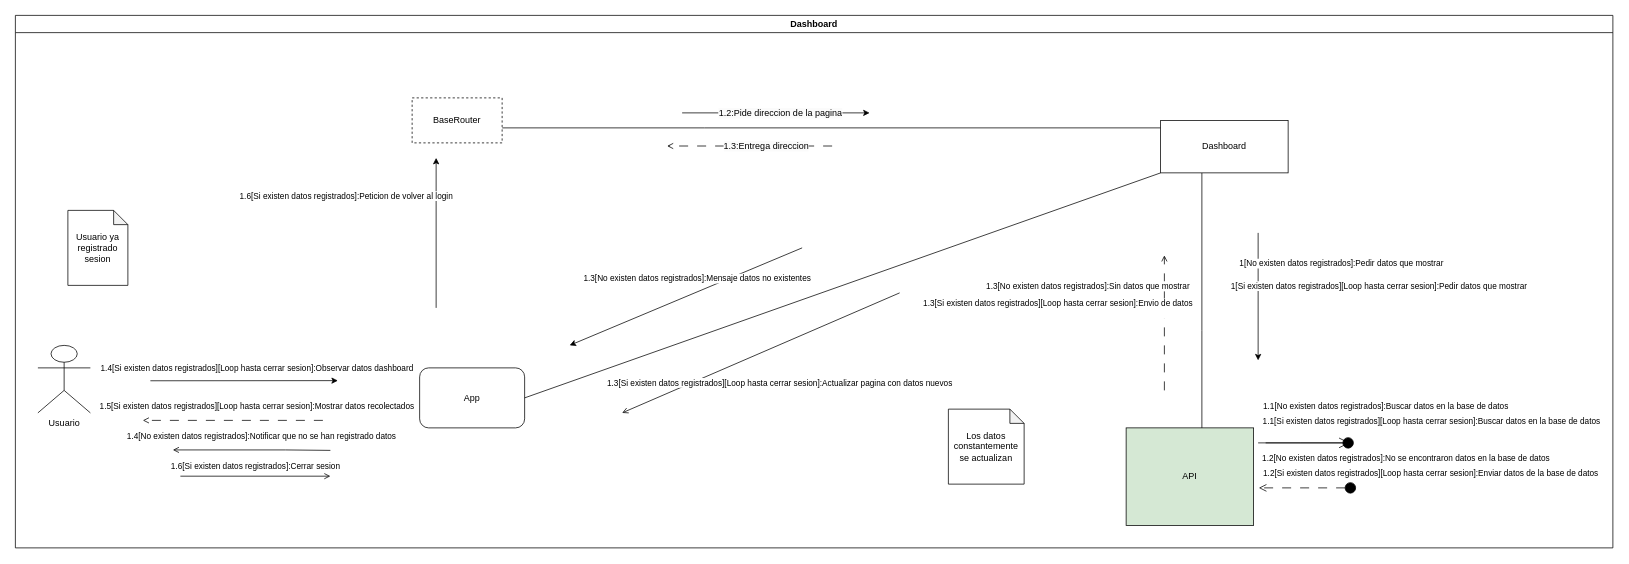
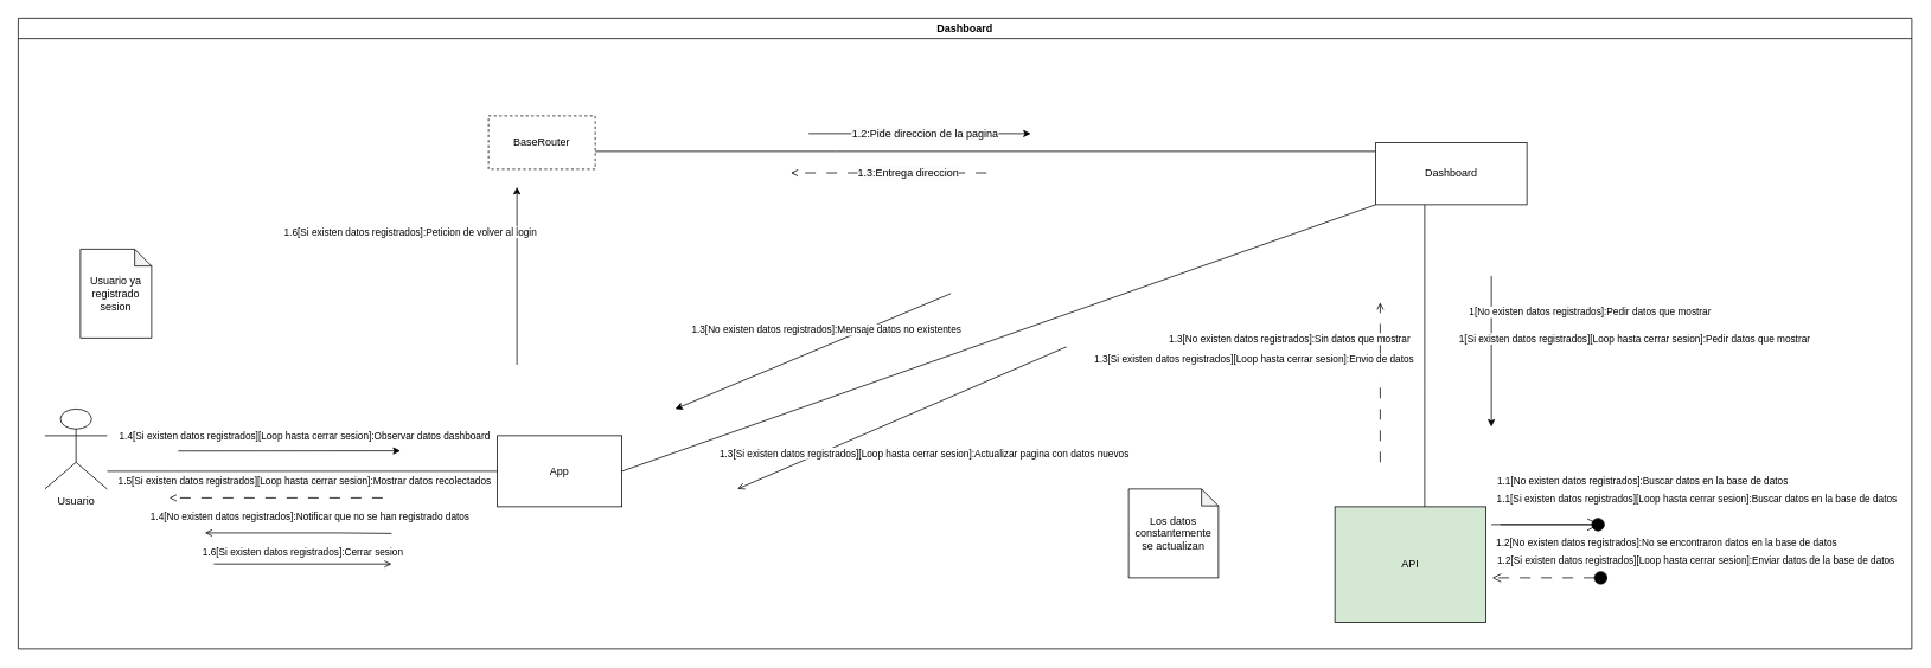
+ <mxCell id="3" style="edgeStyle=orthogonalEdgeStyle;rounded=0;orthogonalLoop=1;jettySize=auto;html=1;entryX=0;entryY=0.5;entryDx=0;entryDy=0;endArrow=none;endFill=0;" edge="1" parent="2" source="4" target="7"><mxGeometry relative="1" as="geometry"><Array as="points"><mxPoint x="170" y="510" /><mxPoint x="170" y="510" /></Array></mxGeometry></mxCell>
- <mxCell id="7" value="App" style="whiteSpace=wrap;html=1;rounded=1;" vertex="1" parent="2"><mxGeometry x="539" y="470" width="140" height="80" as="geometry" /></mxCell>
+ <mxCell id="7" value="App" style="rounded=0;whiteSpace=wrap;html=1;" vertex="1" parent="2"><mxGeometry x="539" y="470" width="140" height="80" as="geometry" /></mxCell>
- <mxCell id="37" value="Los datos constantemente se actualizan" style="shape=note;whiteSpace=wrap;html=1;backgroundOutline=1;darkOpacity=0.05;size=19;" vertex="1" parent="2"><mxGeometry x="1244" y="525" width="101" height="100" as="geometry" /></mxCell>
+ <mxCell id="37" value="Los datos constantemente se actualizan" style="shape=note;whiteSpace=wrap;html=1;backgroundOutline=1;darkOpacity=0.05;size=19;" vertex="1" parent="2"><mxGeometry x="1249" y="530" width="101" height="100" as="geometry" /></mxCell>
